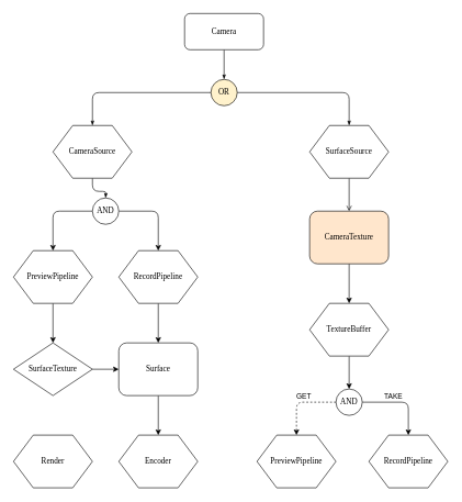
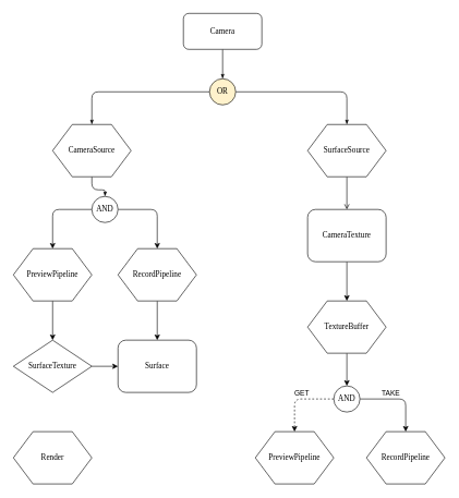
- <mxCell id="24" value="CameraTexture" style="rounded=1;whiteSpace=wrap;html=1;shadow=0;labelBackgroundColor=none;strokeWidth=1;fontFamily=Verdana;fontSize=12;align=center;fillColor=#ffe6cc;" vertex="1" parent="1"><mxGeometry x="470" y="320" width="120" height="80" as="geometry" /></mxCell>
+ <mxCell id="24" value="CameraTexture" style="rounded=1;whiteSpace=wrap;html=1;shadow=0;labelBackgroundColor=none;strokeWidth=1;fontFamily=Verdana;fontSize=12;align=center;" vertex="1" parent="1"><mxGeometry x="470" y="320" width="120" height="80" as="geometry" /></mxCell>
- <mxCell id="21" style="edgeStyle=orthogonalEdgeStyle;rounded=0;orthogonalLoop=1;jettySize=auto;html=1;" edge="1" parent="1" source="22" target="11"><mxGeometry relative="1" as="geometry" /></mxCell>
- <mxCell id="11" value="Encoder" style="shape=hexagon;perimeter=hexagonPerimeter;whiteSpace=wrap;html=1;rounded=0;shadow=0;labelBackgroundColor=none;strokeWidth=1;fontFamily=Verdana;fontSize=12;align=center;" parent="1" vertex="1"><mxGeometry x="180" y="660" width="120" height="80" as="geometry" /></mxCell>
